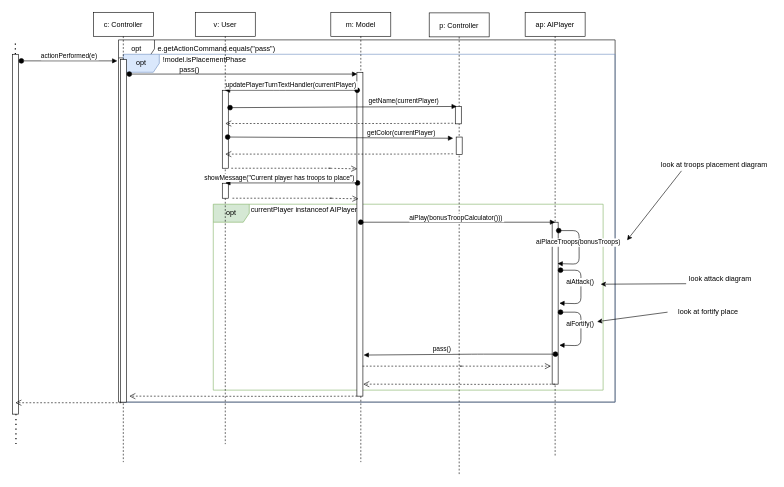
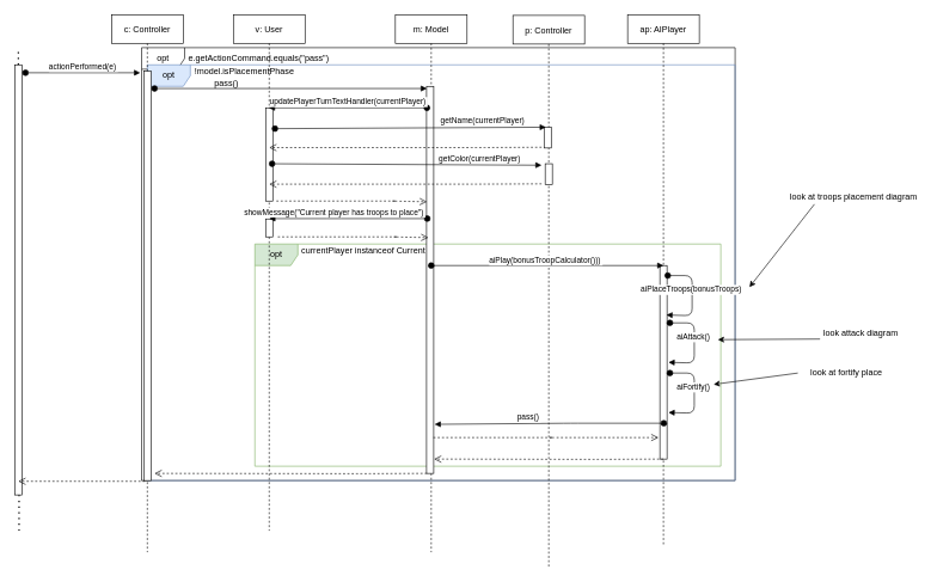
- <mxCell id="33" value="currentPlayer instanceof AIPlayer" style="text;html=1;align=center;verticalAlign=middle;resizable=0;points=[];autosize=1;" parent="1" vertex="1"><mxGeometry x="411" y="340" width="190" height="20" as="geometry" /></mxCell>
+ <mxCell id="33" value="currentPlayer instanceof Current" style="text;html=1;align=center;verticalAlign=middle;resizable=0;points=[];autosize=1;" parent="1" vertex="1"><mxGeometry x="411" y="340" width="190" height="20" as="geometry" /></mxCell>
